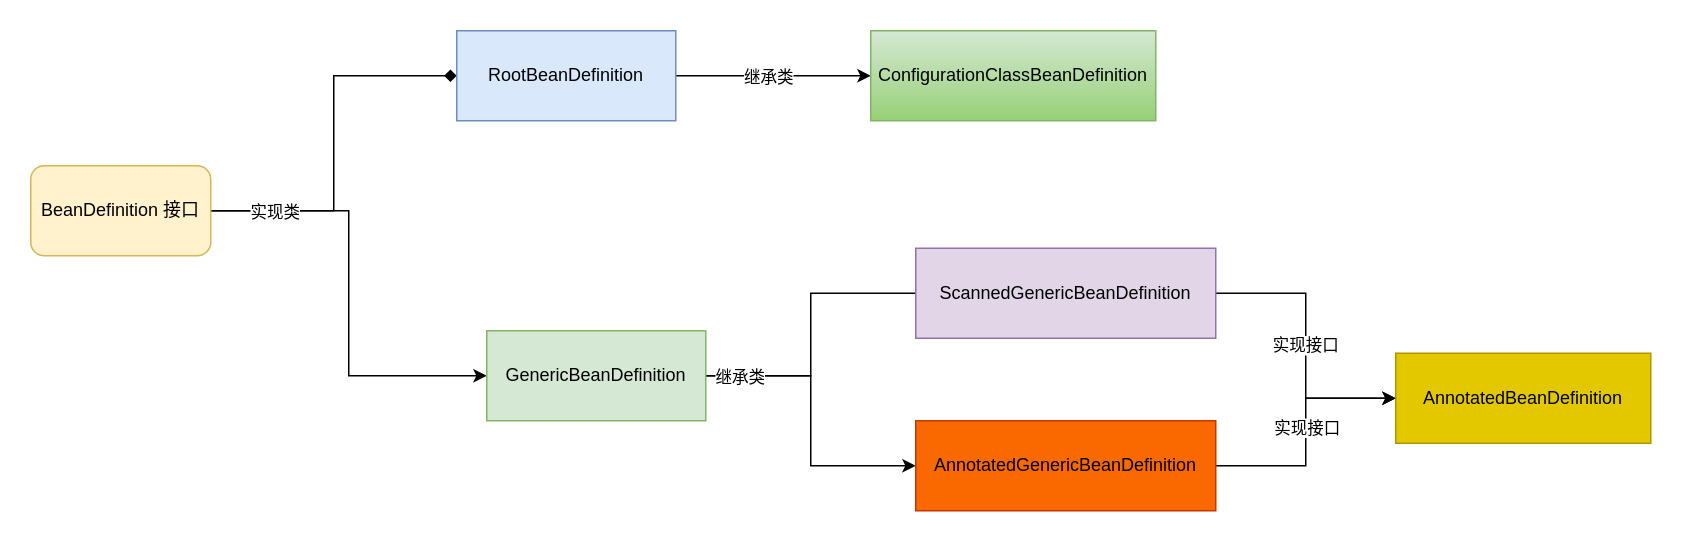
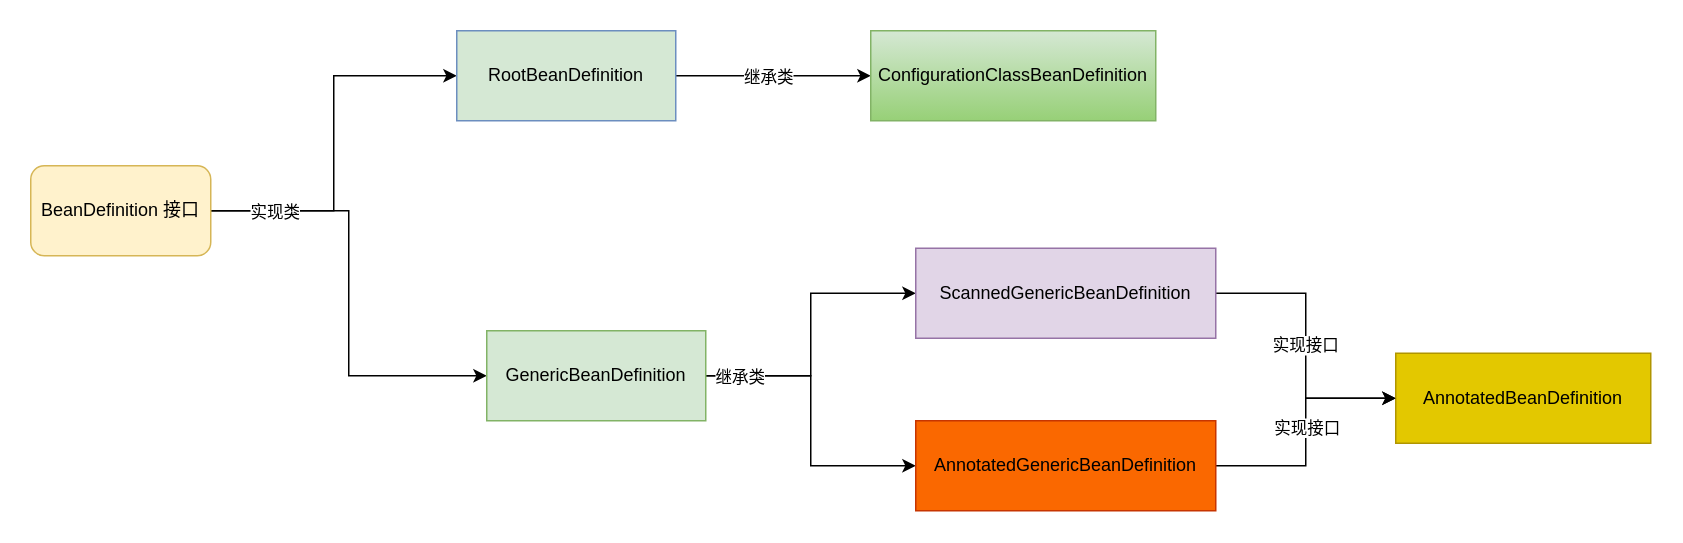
- <mxCell id="2" style="edgeStyle=orthogonalEdgeStyle;rounded=0;orthogonalLoop=1;jettySize=auto;html=1;entryX=0;entryY=0.5;entryDx=0;entryDy=0;endArrow=diamond;" edge="1" parent="1" source="5" target="8"><mxGeometry relative="1" as="geometry" /></mxCell>
+ <mxCell id="2" style="edgeStyle=orthogonalEdgeStyle;rounded=0;orthogonalLoop=1;jettySize=auto;html=1;entryX=0;entryY=0.5;entryDx=0;entryDy=0;" edge="1" parent="1" source="5" target="8"><mxGeometry relative="1" as="geometry" /></mxCell>
- <mxCell id="8" value="&lt;div style=&quot;text-align: start;&quot;&gt;&lt;span style=&quot;background-color: initial;&quot;&gt;RootBeanDefinition&lt;/span&gt;&lt;/div&gt;" style="rounded=0;whiteSpace=wrap;html=1;fillColor=#dae8fc;strokeColor=#6c8ebf;" vertex="1" parent="1"><mxGeometry x="304" y="20" width="146" height="60" as="geometry" /></mxCell>
+ <mxCell id="8" value="&lt;div style=&quot;text-align: start;&quot;&gt;&lt;span style=&quot;background-color: initial;&quot;&gt;RootBeanDefinition&lt;/span&gt;&lt;/div&gt;" style="rounded=0;whiteSpace=wrap;html=1;fillColor=#d5e8d4;strokeColor=#6c8ebf;" vertex="1" parent="1"><mxGeometry x="304" y="20" width="146" height="60" as="geometry" /></mxCell>
- <mxCell id="9" style="edgeStyle=orthogonalEdgeStyle;rounded=0;orthogonalLoop=1;jettySize=auto;html=1;entryX=0;entryY=0.5;entryDx=0;entryDy=0;endArrow=none;" edge="1" parent="1" source="12" target="14"><mxGeometry relative="1" as="geometry" /></mxCell>
+ <mxCell id="9" style="edgeStyle=orthogonalEdgeStyle;rounded=0;orthogonalLoop=1;jettySize=auto;html=1;entryX=0;entryY=0.5;entryDx=0;entryDy=0;" edge="1" parent="1" source="12" target="14"><mxGeometry relative="1" as="geometry" /></mxCell>
